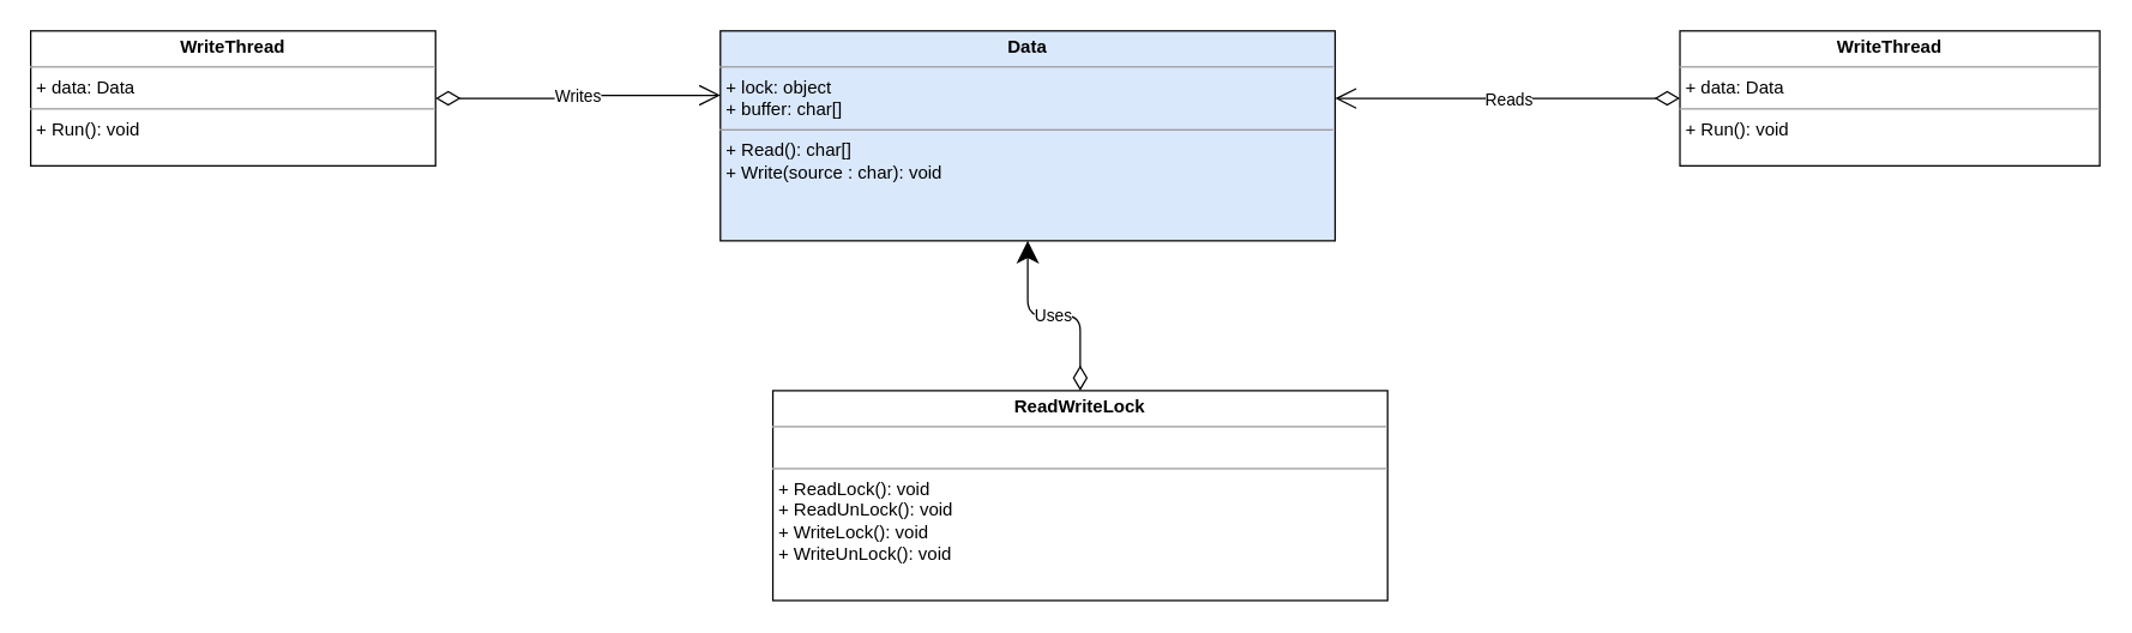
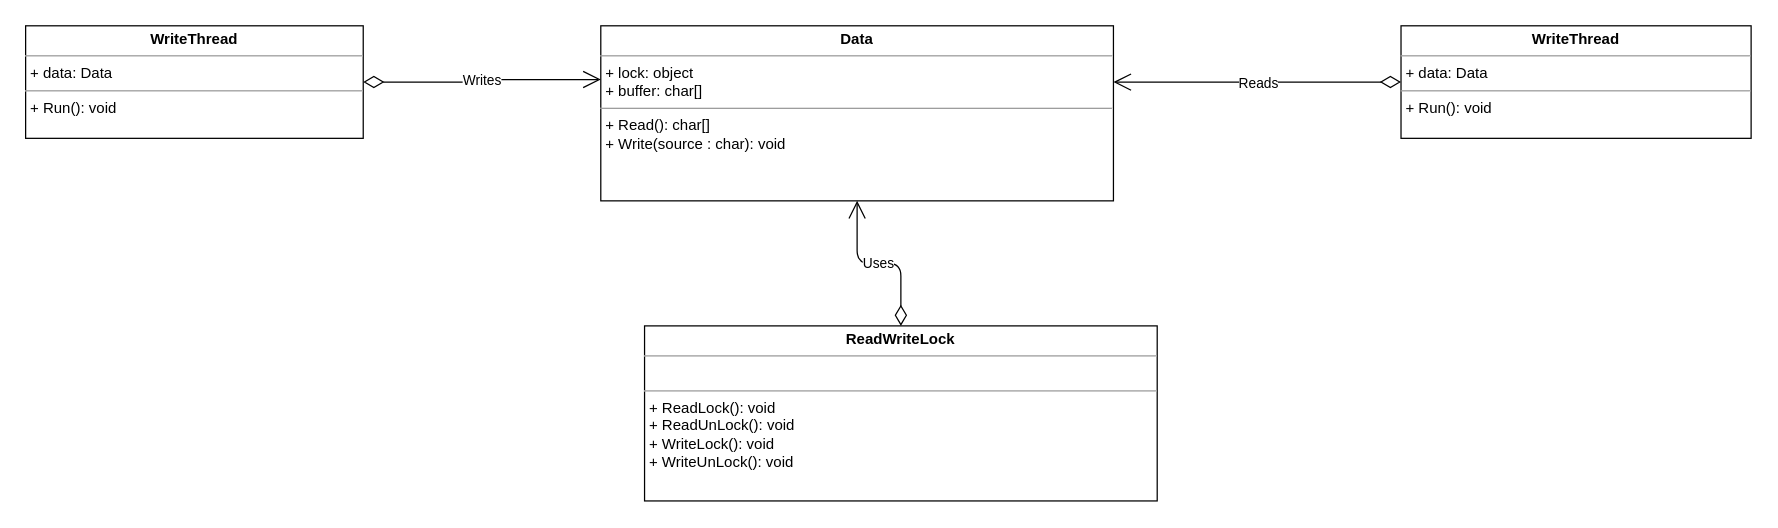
- <mxCell id="2" value="&lt;p style=&quot;margin: 0px ; margin-top: 4px ; text-align: center&quot;&gt;&lt;b&gt;Data&lt;/b&gt;&lt;/p&gt;&lt;hr size=&quot;1&quot;&gt;&lt;p style=&quot;margin: 0px ; margin-left: 4px&quot;&gt;+ lock: object&lt;br&gt;+ buffer: char[]&lt;/p&gt;&lt;hr size=&quot;1&quot;&gt;&lt;p style=&quot;margin: 0px ; margin-left: 4px&quot;&gt;+ Read(): char[]&lt;br&gt;+ Write(source : char): void&lt;/p&gt;" style="verticalAlign=top;align=left;overflow=fill;fontSize=12;fontFamily=Helvetica;html=1;fillColor=#dae8fc;" vertex="1" parent="1"><mxGeometry x="480" y="20" width="410" height="140" as="geometry" /></mxCell>
+ <mxCell id="2" value="&lt;p style=&quot;margin: 0px ; margin-top: 4px ; text-align: center&quot;&gt;&lt;b&gt;Data&lt;/b&gt;&lt;/p&gt;&lt;hr size=&quot;1&quot;&gt;&lt;p style=&quot;margin: 0px ; margin-left: 4px&quot;&gt;+ lock: object&lt;br&gt;+ buffer: char[]&lt;/p&gt;&lt;hr size=&quot;1&quot;&gt;&lt;p style=&quot;margin: 0px ; margin-left: 4px&quot;&gt;+ Read(): char[]&lt;br&gt;+ Write(source : char): void&lt;/p&gt;" style="verticalAlign=top;align=left;overflow=fill;fontSize=12;fontFamily=Helvetica;html=1;" vertex="1" parent="1"><mxGeometry x="480" y="20" width="410" height="140" as="geometry" /></mxCell>
- <mxCell id="8" value="Uses" style="endArrow=classic;html=1;endSize=12;startArrow=diamondThin;startSize=14;startFill=0;edgeStyle=orthogonalEdgeStyle;exitX=0.5;exitY=0;exitDx=0;exitDy=0;entryX=0.5;entryY=1;entryDx=0;entryDy=0;" edge="1" parent="1" source="5" target="2"><mxGeometry relative="1" as="geometry"><mxPoint x="684.5" y="240" as="sourcePoint" /><mxPoint x="780" y="190" as="targetPoint" /></mxGeometry></mxCell>
+ <mxCell id="8" value="Uses" style="endArrow=open;html=1;endSize=12;startArrow=diamondThin;startSize=14;startFill=0;edgeStyle=orthogonalEdgeStyle;exitX=0.5;exitY=0;exitDx=0;exitDy=0;entryX=0.5;entryY=1;entryDx=0;entryDy=0;" edge="1" parent="1" source="5" target="2"><mxGeometry relative="1" as="geometry"><mxPoint x="684.5" y="240" as="sourcePoint" /><mxPoint x="780" y="190" as="targetPoint" /></mxGeometry></mxCell>
